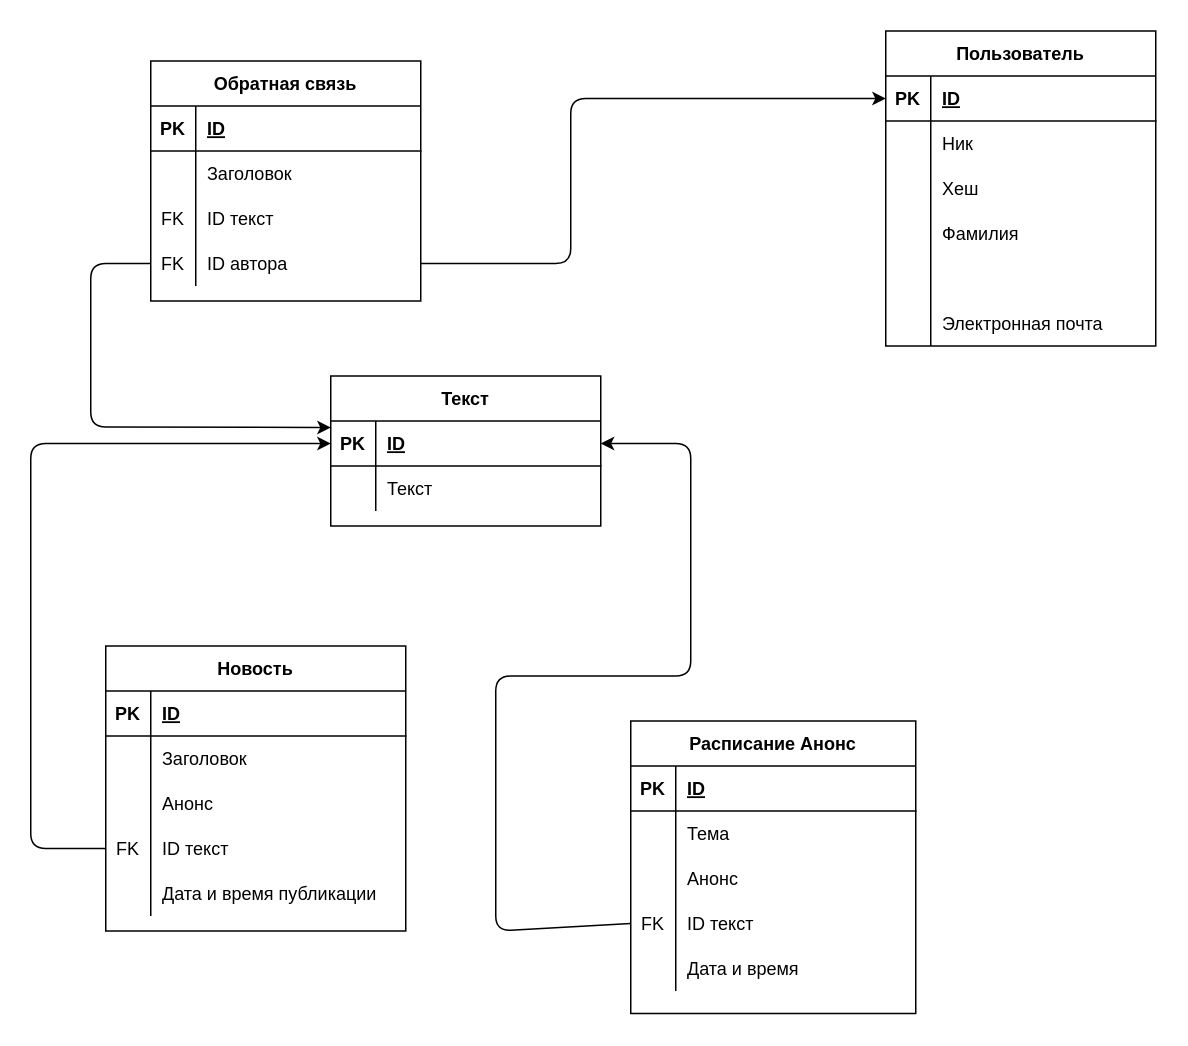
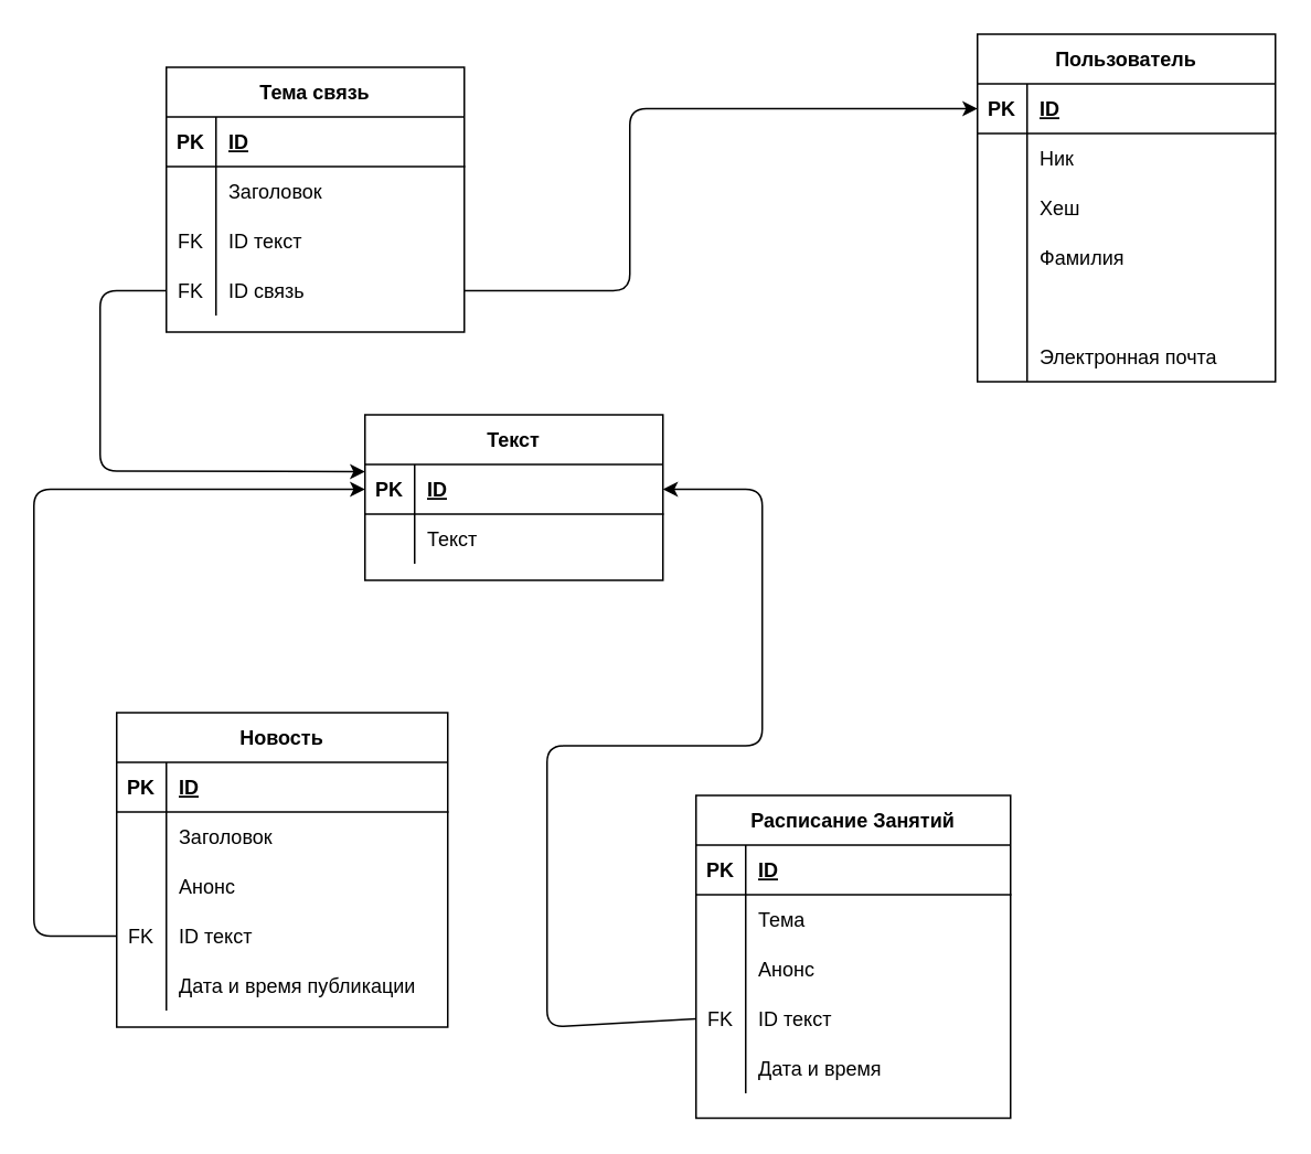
- <mxCell id="26" value="Обратная связь" style="shape=table;startSize=30;container=1;collapsible=1;childLayout=tableLayout;fixedRows=1;rowLines=0;fontStyle=1;align=center;resizeLast=1;" parent="1" vertex="1"><mxGeometry x="100" y="40" width="180" height="160" as="geometry" /></mxCell>
+ <mxCell id="26" value="Тема связь" style="shape=table;startSize=30;container=1;collapsible=1;childLayout=tableLayout;fixedRows=1;rowLines=0;fontStyle=1;align=center;resizeLast=1;" parent="1" vertex="1"><mxGeometry x="100" y="40" width="180" height="160" as="geometry" /></mxCell>
- <mxCell id="38" value="ID автора" style="shape=partialRectangle;connectable=0;fillColor=none;top=0;left=0;bottom=0;right=0;align=left;spacingLeft=6;overflow=hidden;" parent="36" vertex="1"><mxGeometry x="30" width="150" height="30" as="geometry" /></mxCell>
+ <mxCell id="38" value="ID связь" style="shape=partialRectangle;connectable=0;fillColor=none;top=0;left=0;bottom=0;right=0;align=left;spacingLeft=6;overflow=hidden;" parent="36" vertex="1"><mxGeometry x="30" width="150" height="30" as="geometry" /></mxCell>
- <mxCell id="60" value="Расписание Анонс" style="shape=table;startSize=30;container=1;collapsible=1;childLayout=tableLayout;fixedRows=1;rowLines=0;fontStyle=1;align=center;resizeLast=1;" parent="1" vertex="1"><mxGeometry x="420" y="480" width="190" height="195" as="geometry" /></mxCell>
+ <mxCell id="60" value="Расписание Занятий" style="shape=table;startSize=30;container=1;collapsible=1;childLayout=tableLayout;fixedRows=1;rowLines=0;fontStyle=1;align=center;resizeLast=1;" parent="1" vertex="1"><mxGeometry x="420" y="480" width="190" height="195" as="geometry" /></mxCell>
